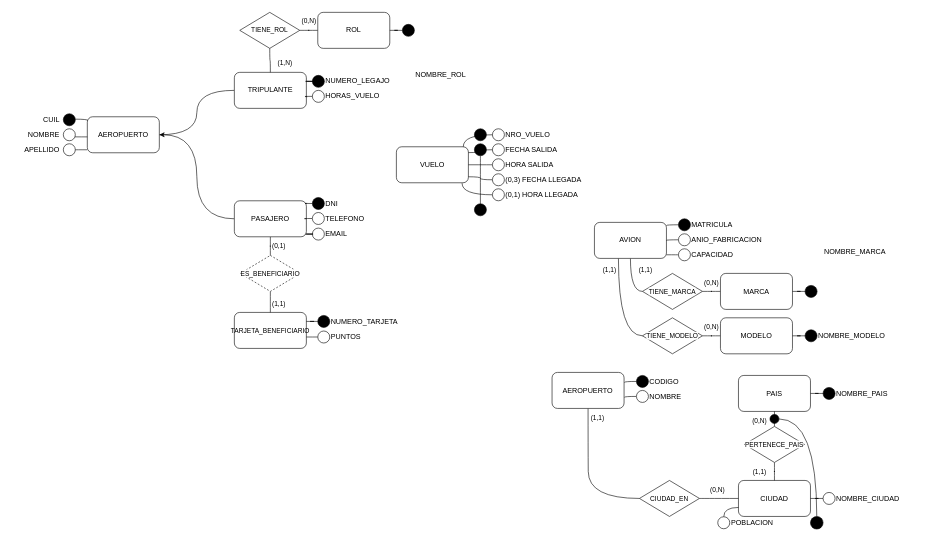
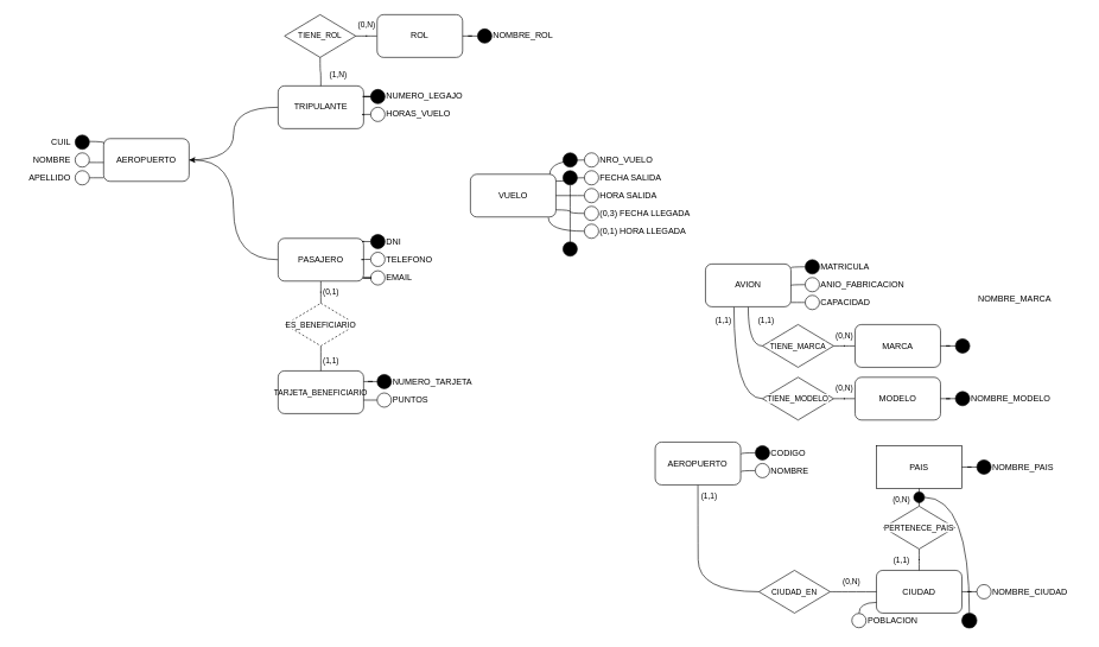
- <mxCell id="105" value="NOMBRE_ROL" style="text;html=1;align=left;verticalAlign=middle;resizable=0;points=[];autosize=1;strokeColor=none;fillColor=none;" vertex="1" parent="1"><mxGeometry x="690" y="110" width="110" height="30" as="geometry" /></mxCell>
+ <mxCell id="105" value="NOMBRE_ROL" style="text;html=1;align=left;verticalAlign=middle;resizable=0;points=[];autosize=1;strokeColor=none;fillColor=none;" vertex="1" parent="1"><mxGeometry x="690" y="35" width="110" height="30" as="geometry" /></mxCell>
- <mxCell id="62" value="PAIS" style="rounded=1;whiteSpace=wrap;html=1;" vertex="1" parent="1"><mxGeometry x="1230" y="625" width="120" height="60" as="geometry" /></mxCell>
+ <mxCell id="62" value="PAIS" style="whiteSpace=wrap;html=1;rounded=0;" vertex="1" parent="1"><mxGeometry x="1230" y="625" width="120" height="60" as="geometry" /></mxCell>
